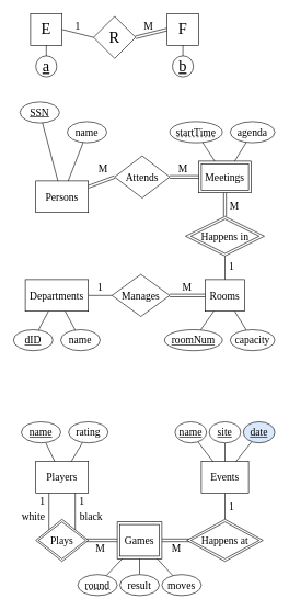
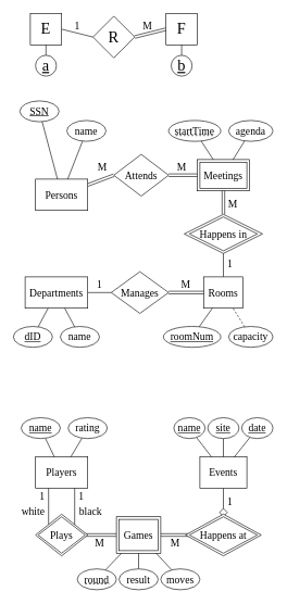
- <mxCell id="37" value="" style="edgeStyle=none;rounded=0;orthogonalLoop=1;jettySize=auto;html=1;fontFamily=Garamond;fontSize=16;endArrow=none;endFill=0;strokeColor=default;" edge="1" parent="1" source="38" target="34"><mxGeometry relative="1" as="geometry" /></mxCell>
+ <mxCell id="37" value="" style="edgeStyle=none;rounded=0;orthogonalLoop=1;jettySize=auto;html=1;fontFamily=Garamond;fontSize=16;endArrow=none;endFill=0;strokeColor=default;dashed=1;" edge="1" parent="1" source="38" target="34"><mxGeometry relative="1" as="geometry" /></mxCell>
- <mxCell id="85" value="date" style="ellipse;whiteSpace=wrap;html=1;fontFamily=Garamond;fontSize=16;fontStyle=4;fillColor=#dae8fc;" vertex="1" parent="1"><mxGeometry x="370" y="640" width="48" height="32" as="geometry" /></mxCell>
+ <mxCell id="85" value="date" style="ellipse;whiteSpace=wrap;html=1;fontFamily=Garamond;fontSize=16;fontStyle=4" vertex="1" parent="1"><mxGeometry x="370" y="640" width="48" height="32" as="geometry" /></mxCell>
- <mxCell id="60" value="" style="edgeStyle=none;rounded=0;orthogonalLoop=1;jettySize=auto;html=1;fontFamily=Garamond;fontSize=16;endArrow=none;endFill=0;endSize=11;strokeColor=default;" edge="1" parent="1" source="61" target="89"><mxGeometry relative="1" as="geometry" /></mxCell>
+ <mxCell id="60" value="" style="edgeStyle=none;rounded=0;orthogonalLoop=1;jettySize=auto;html=1;fontFamily=Garamond;fontSize=16;endArrow=diamond;endFill=0;endSize=11;strokeColor=default;" edge="1" parent="1" source="61" target="89"><mxGeometry relative="1" as="geometry" /></mxCell>
